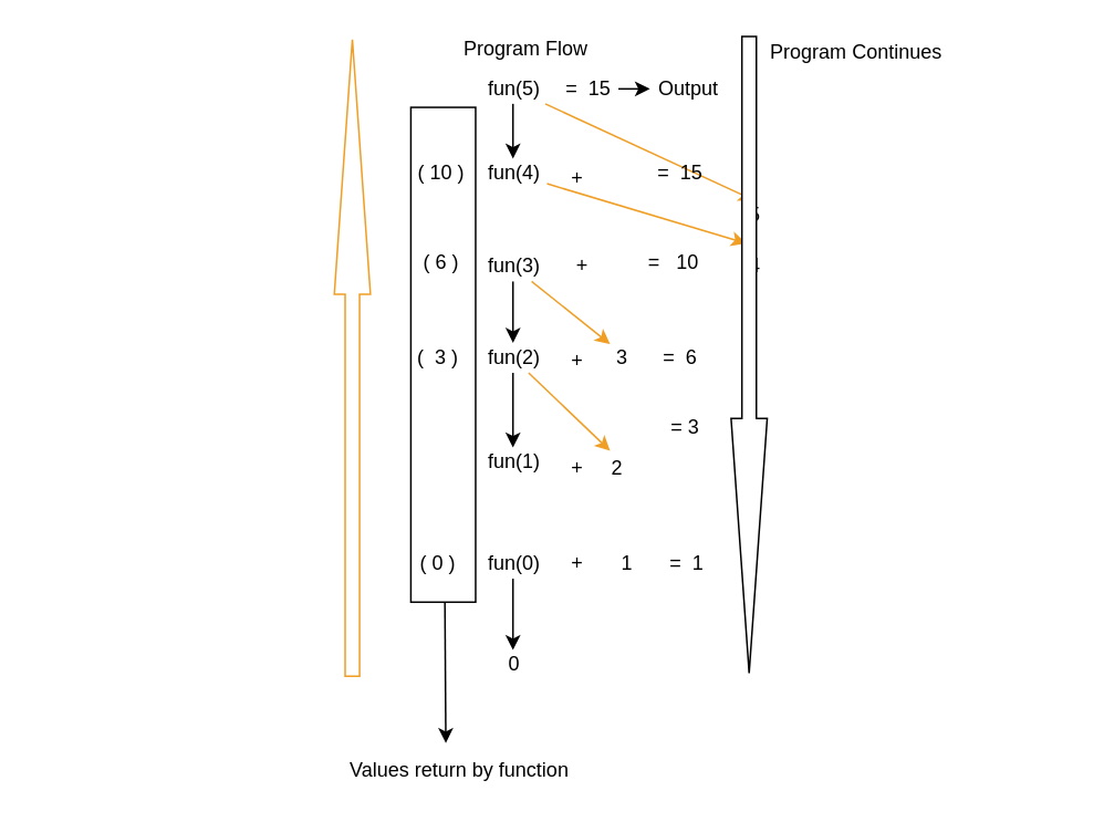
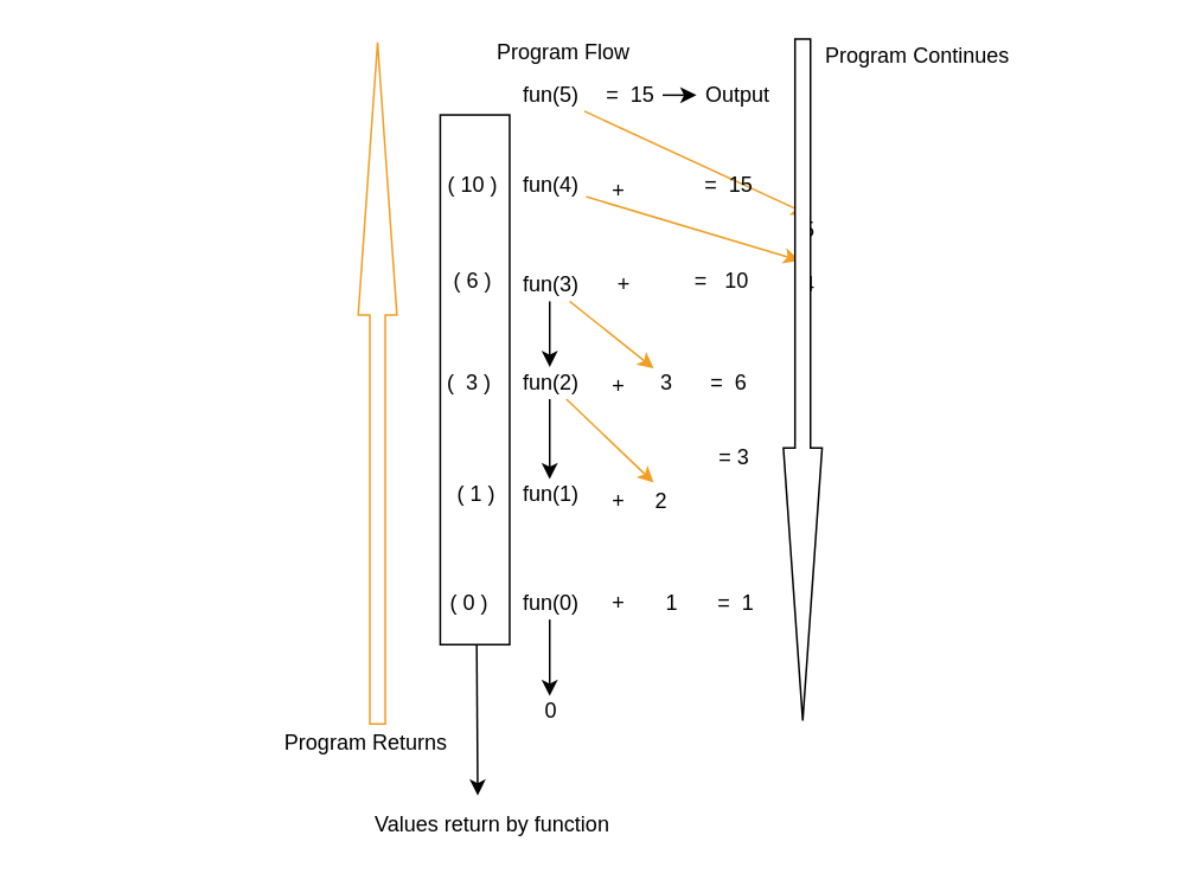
- <mxCell id="5" value="" style="edgeStyle=none;html=1;" parent="1" source="7" target="11" edge="1"><mxGeometry relative="1" as="geometry" /></mxCell>
+ <mxCell id="43" value="( 1 )" style="text;html=1;align=center;verticalAlign=middle;resizable=0;points=[];autosize=1;strokeColor=none;fillColor=none;" parent="1" vertex="1"><mxGeometry x="251" y="269" width="31" height="18" as="geometry" /></mxCell>
+ <mxCell id="45" value="Program Returns" style="text;html=1;align=center;verticalAlign=middle;resizable=0;points=[];autosize=1;strokeColor=none;fillColor=none;" parent="1" vertex="1"><mxGeometry x="154" y="409" width="101" height="18" as="geometry" /></mxCell>
